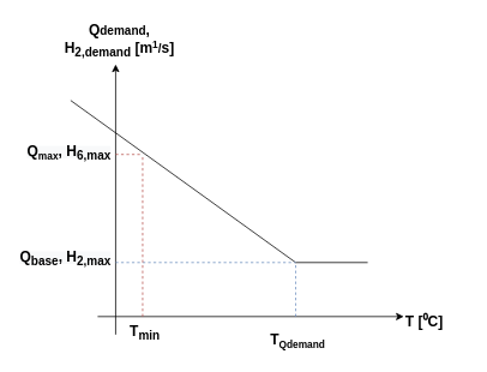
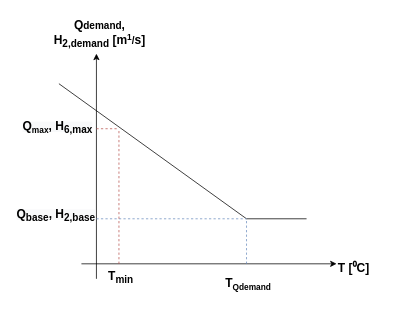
- <mxCell id="13" value="&lt;b style=&quot;color: rgb(0 , 0 , 0) ; font-family: &amp;#34;helvetica&amp;#34; ; font-style: normal ; letter-spacing: normal ; text-align: center ; text-indent: 0px ; text-transform: none ; word-spacing: 0px ; background-color: rgb(248 , 249 , 250)&quot;&gt;&lt;font style=&quot;font-size: 16px&quot;&gt;Q&lt;/font&gt;&lt;font&gt;&lt;font style=&quot;font-size: 16px&quot;&gt;&lt;sub&gt;base&lt;/sub&gt;&lt;/font&gt;&lt;span style=&quot;font-size: 16px&quot;&gt;, H&lt;/span&gt;&lt;span style=&quot;font-size: 16px&quot;&gt;&lt;sub&gt;2,max&lt;/sub&gt;&lt;/span&gt;&lt;/font&gt;&lt;/b&gt;" style="text;whiteSpace=wrap;html=1;" parent="1" vertex="1"><mxGeometry x="20" y="268" width="116" height="30" as="geometry" /></mxCell>
+ <mxCell id="13" value="&lt;b style=&quot;color: rgb(0 , 0 , 0) ; font-family: &amp;#34;helvetica&amp;#34; ; font-style: normal ; letter-spacing: normal ; text-align: center ; text-indent: 0px ; text-transform: none ; word-spacing: 0px ; background-color: rgb(248 , 249 , 250)&quot;&gt;&lt;font style=&quot;font-size: 16px&quot;&gt;Q&lt;/font&gt;&lt;font&gt;&lt;font style=&quot;font-size: 16px&quot;&gt;&lt;sub&gt;base&lt;/sub&gt;&lt;/font&gt;&lt;span style=&quot;font-size: 16px&quot;&gt;, H&lt;/span&gt;&lt;span style=&quot;font-size: 16px&quot;&gt;&lt;sub&gt;2,base&lt;/sub&gt;&lt;/span&gt;&lt;/font&gt;&lt;/b&gt;" style="text;whiteSpace=wrap;html=1;" parent="1" vertex="1"><mxGeometry x="20" y="268" width="116" height="30" as="geometry" /></mxCell>
